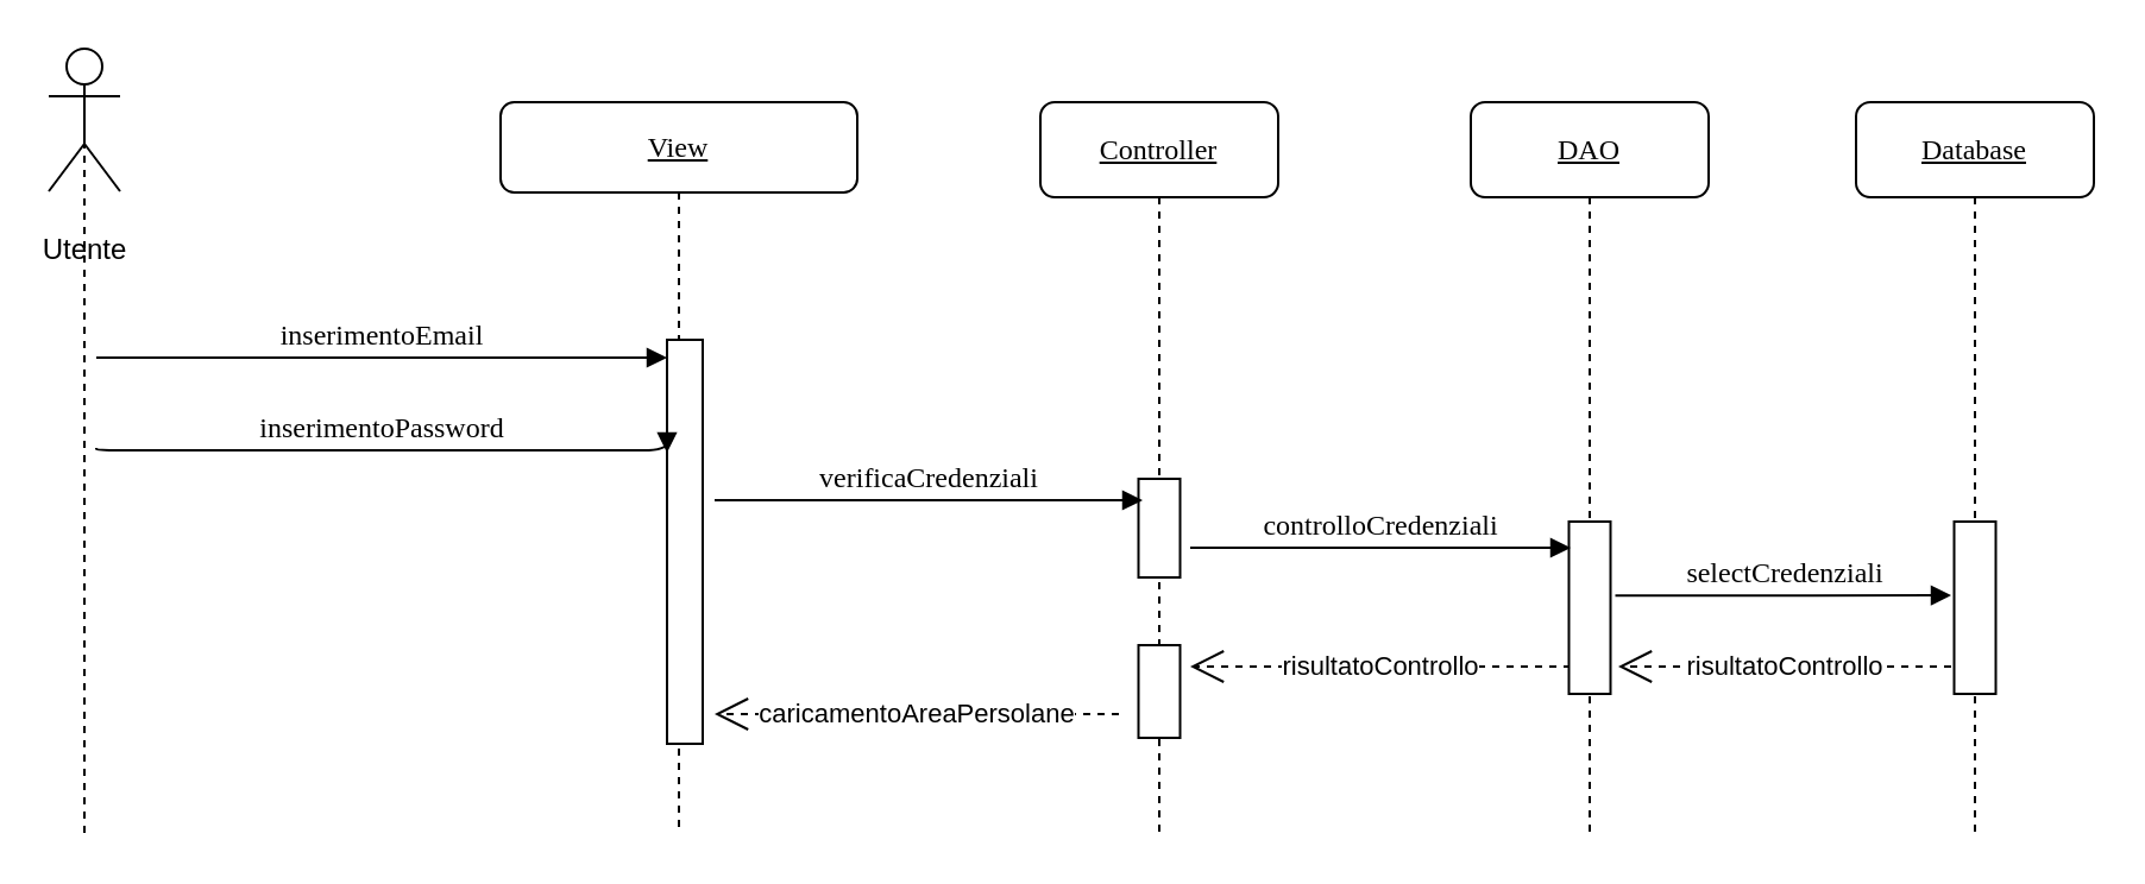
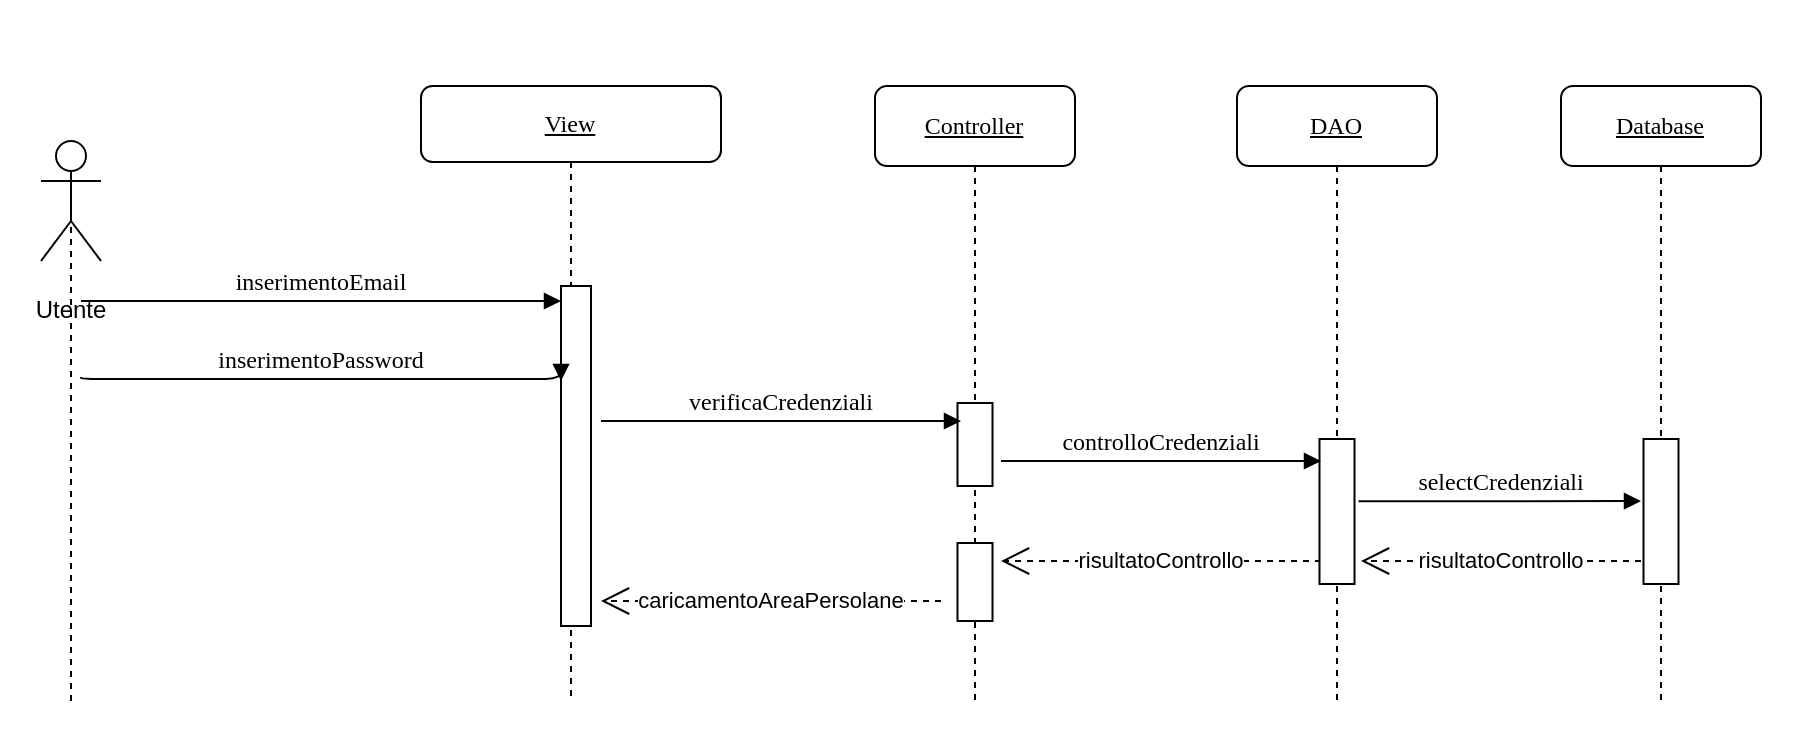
- <mxCell id="10" value="&lt;font style=&quot;font-size: 12px&quot;&gt;Utente&lt;/font&gt;" style="shape=umlActor;verticalLabelPosition=bottom;verticalAlign=top;html=1;outlineConnect=0;fontSize=24;" parent="1" vertex="1"><mxGeometry x="20" y="20" width="30" height="60" as="geometry" /></mxCell>
+ <mxCell id="10" value="&lt;font style=&quot;font-size: 12px&quot;&gt;Utente&lt;/font&gt;" style="shape=umlActor;verticalLabelPosition=bottom;verticalAlign=top;html=1;outlineConnect=0;fontSize=24;" parent="1" vertex="1"><mxGeometry x="20" y="70" width="30" height="60" as="geometry" /></mxCell>
